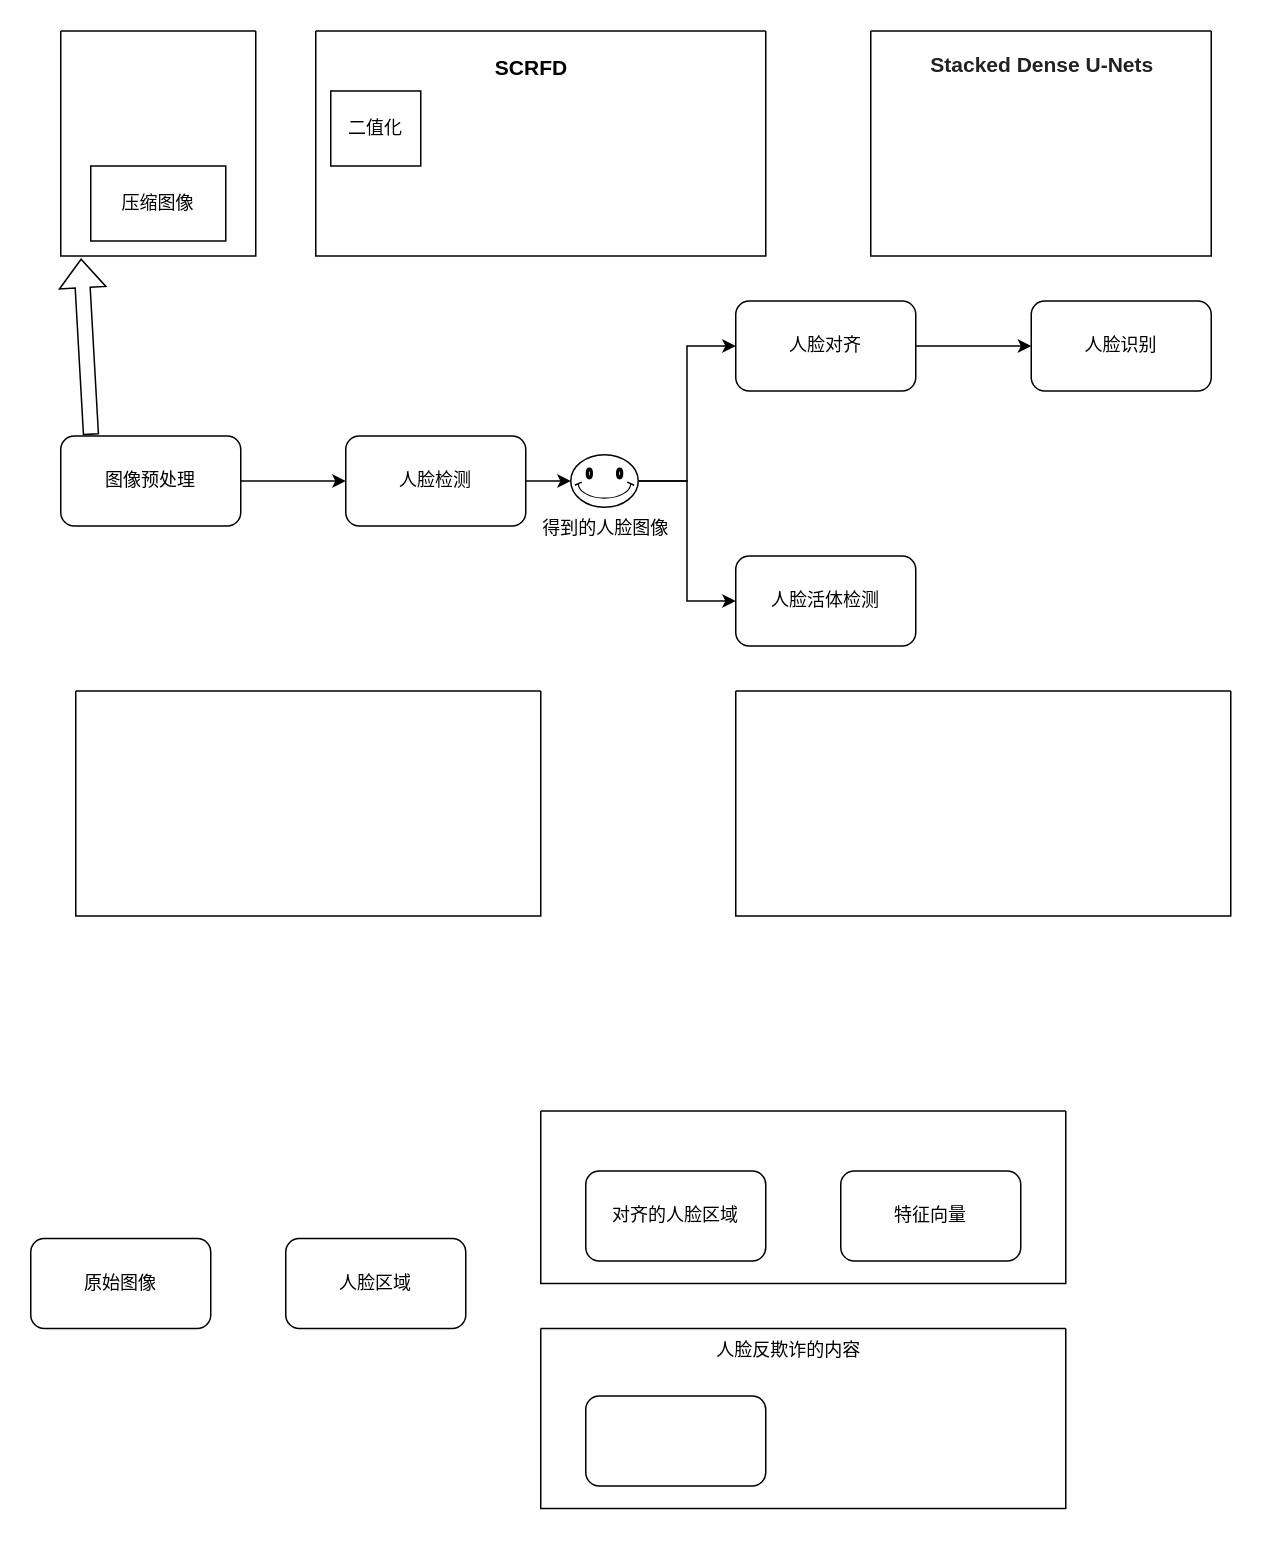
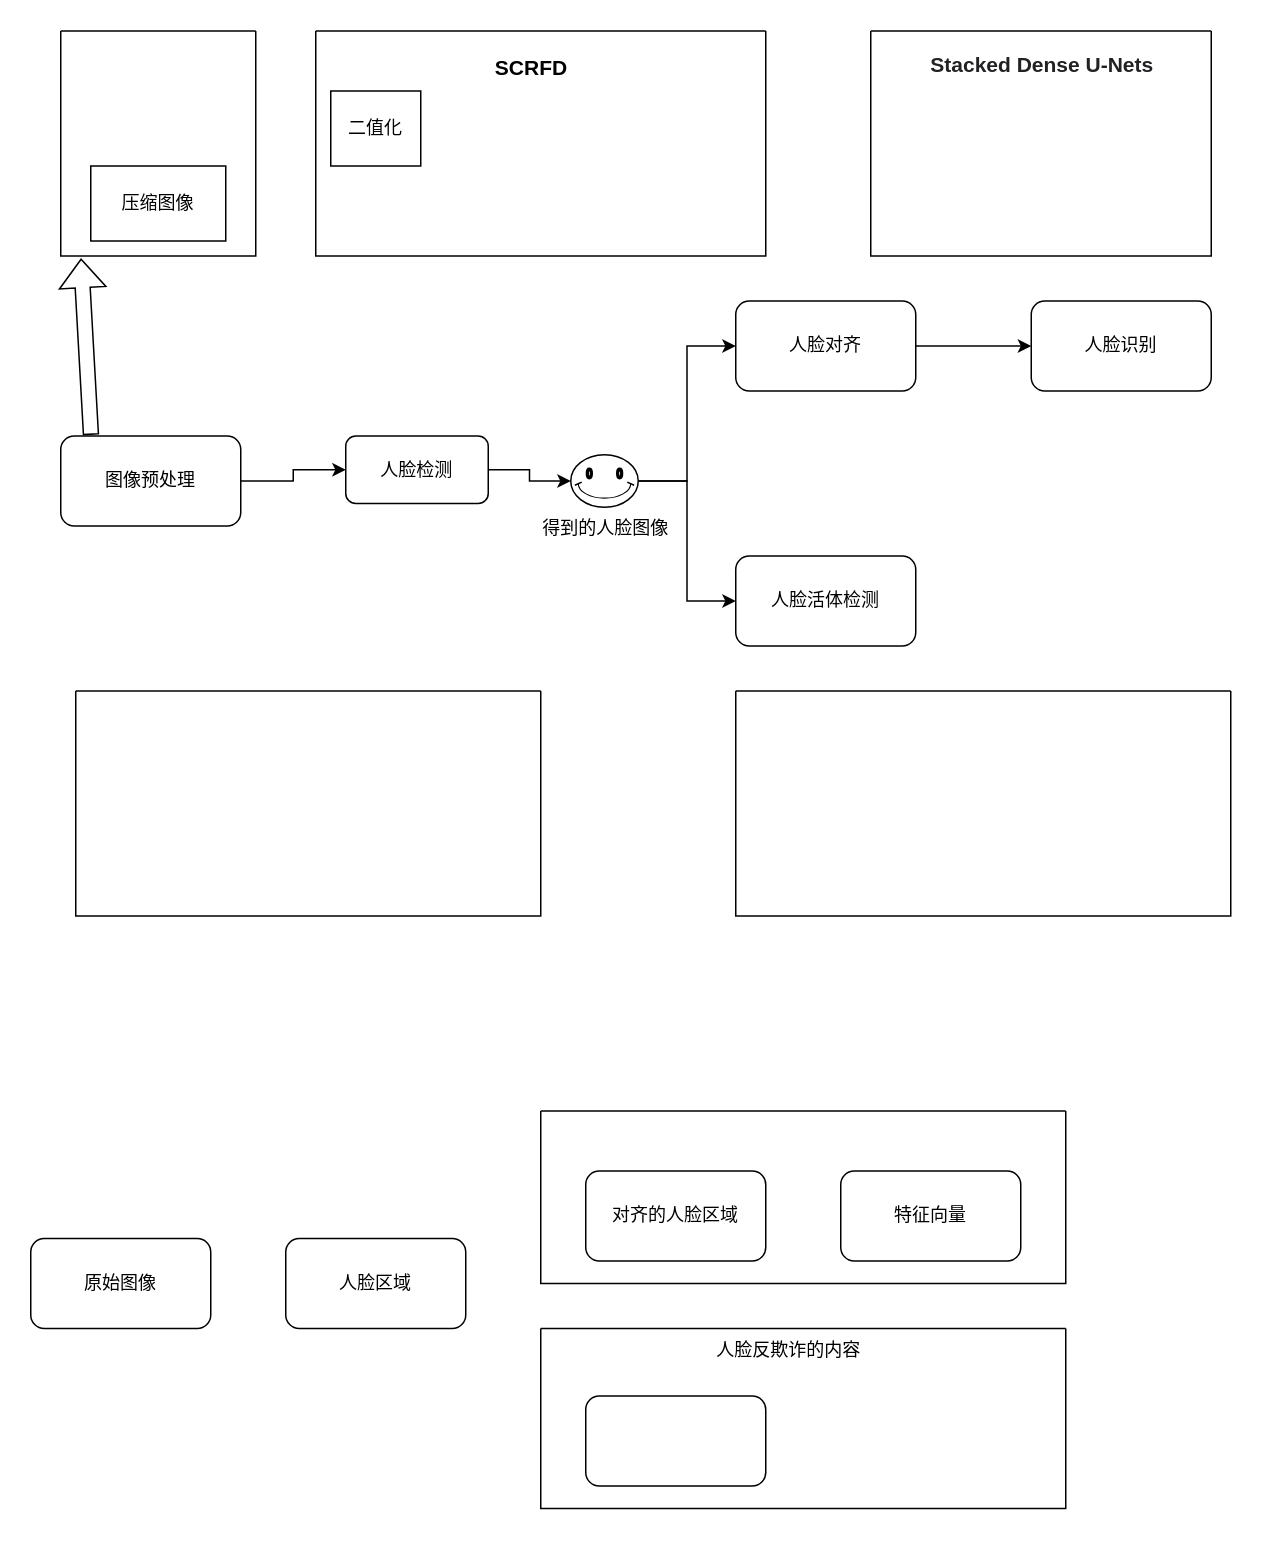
- <mxCell id="5" value="人脸检测" style="rounded=1;whiteSpace=wrap;html=1;" vertex="1" parent="1"><mxGeometry x="230" y="290" width="120" height="60" as="geometry" /></mxCell>
+ <mxCell id="5" value="人脸检测" style="rounded=1;whiteSpace=wrap;html=1;" vertex="1" parent="1"><mxGeometry x="230" y="290" width="95" height="45" as="geometry" /></mxCell>
